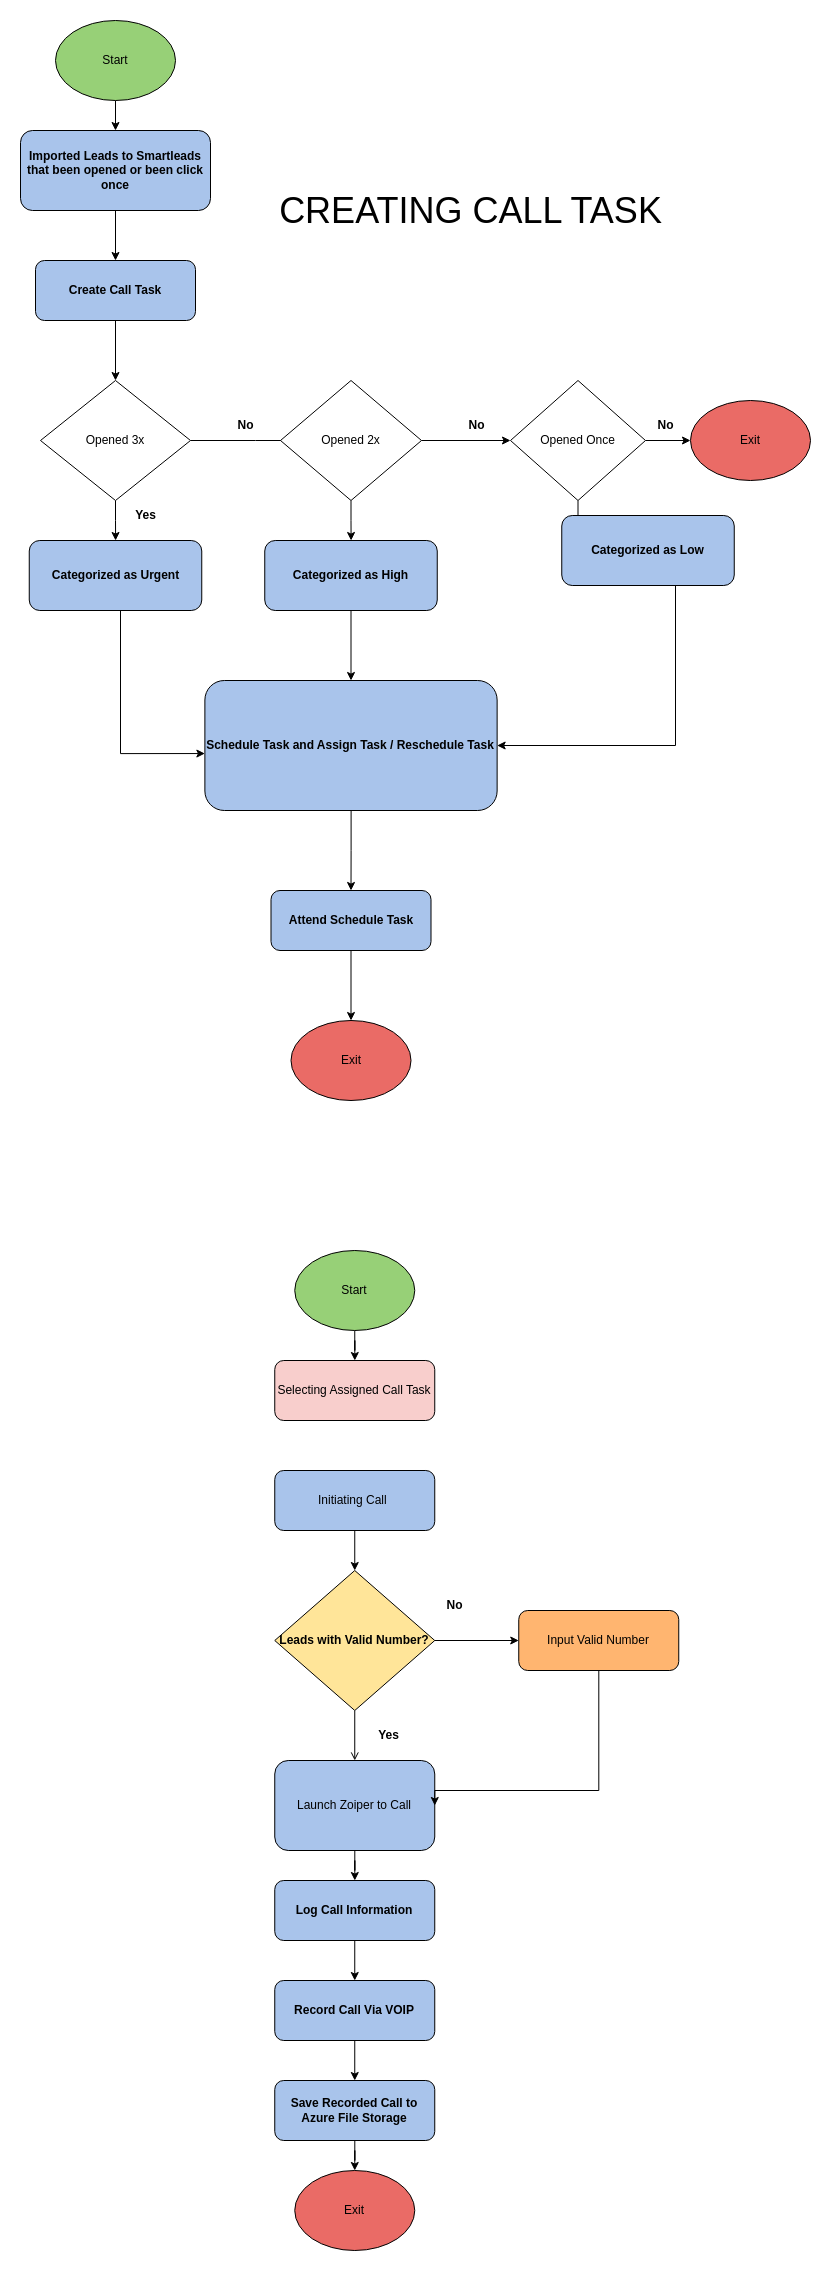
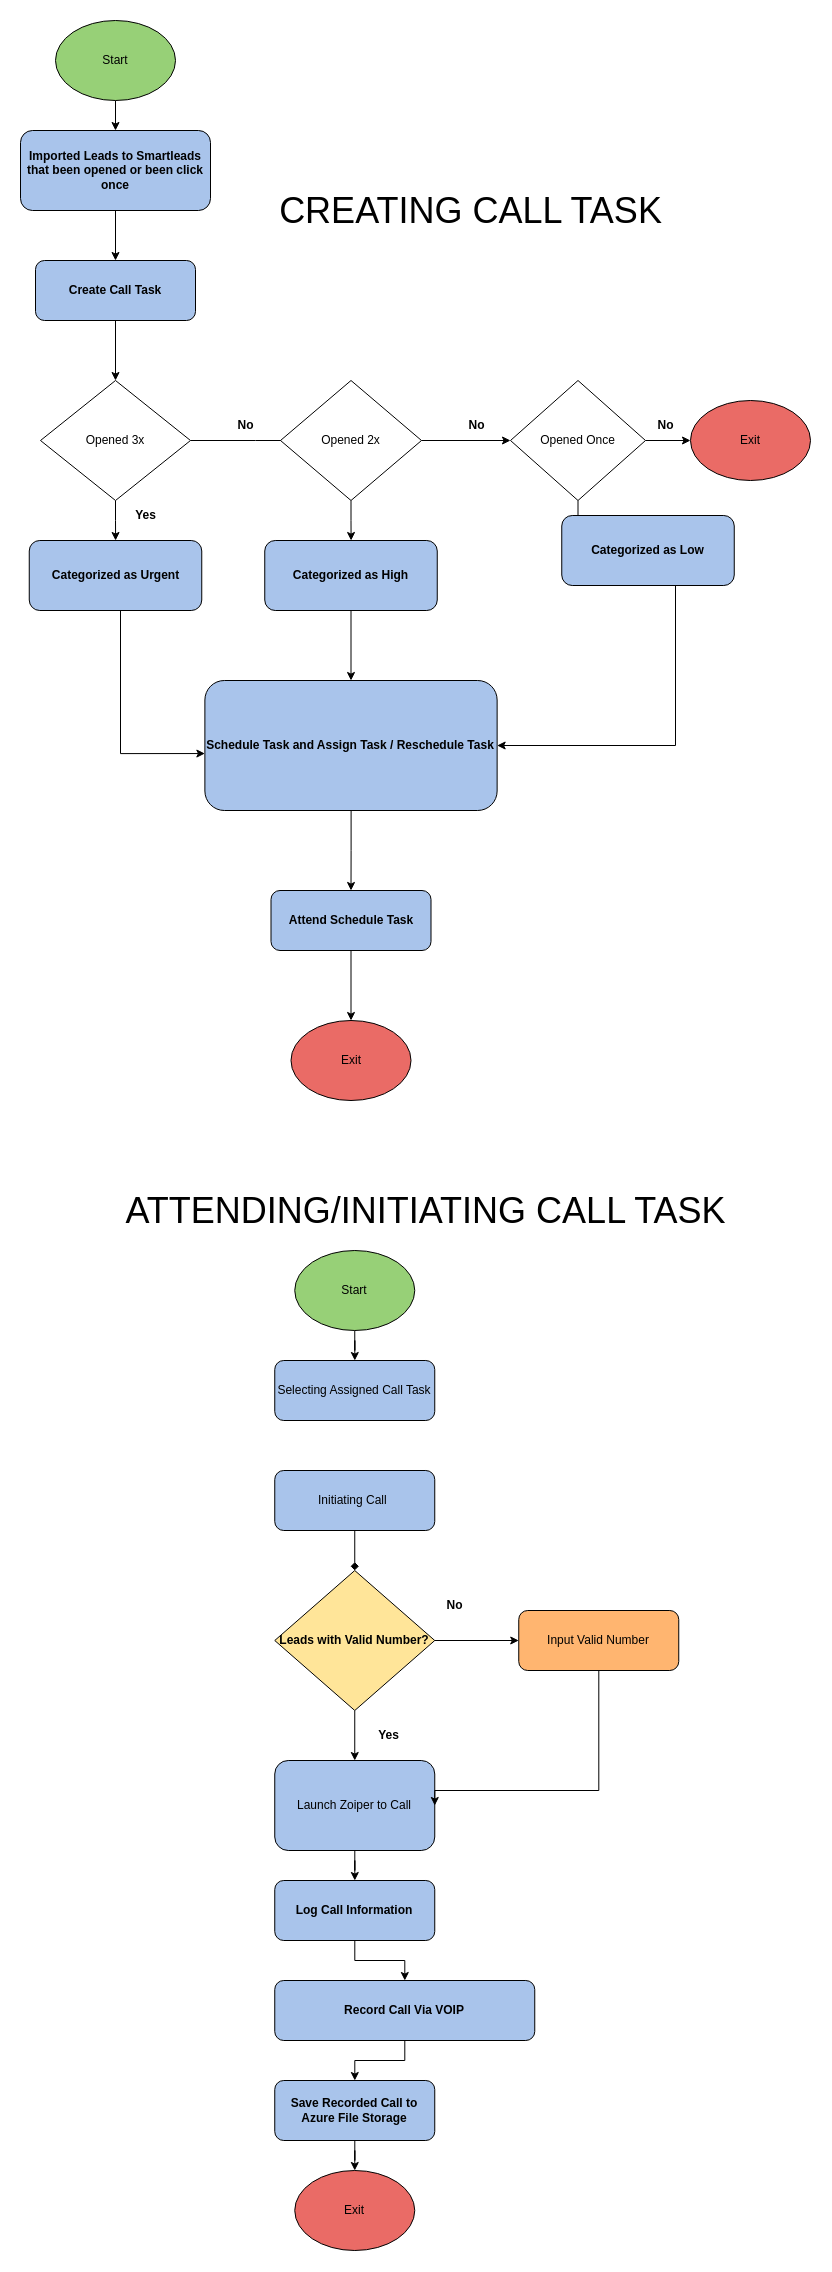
+ <mxCell id="46" value="&lt;span style=&quot;font-size: 36px;&quot;&gt;ATTENDING/INITIATING CALL TASK&lt;/span&gt;" style="text;html=1;align=center;verticalAlign=middle;resizable=0;points=[];autosize=1;strokeColor=none;fillColor=none;" vertex="1" parent="1"><mxGeometry x="115" y="1180" width="620" height="60" as="geometry" /></mxCell>
- <mxCell id="49" value="&lt;span style=&quot;font-weight: normal;&quot;&gt;Selecting Assigned Call Task&lt;br&gt;&lt;/span&gt;" style="rounded=1;whiteSpace=wrap;html=1;fontStyle=1;fillColor=#f8cecc;" vertex="1" parent="1"><mxGeometry x="274.25" y="1360" width="160" height="60" as="geometry" /></mxCell>
+ <mxCell id="49" value="&lt;span style=&quot;font-weight: normal;&quot;&gt;Selecting Assigned Call Task&lt;br&gt;&lt;/span&gt;" style="rounded=1;whiteSpace=wrap;html=1;fontStyle=1;fillColor=#A9C4EB;" vertex="1" parent="1"><mxGeometry x="274.25" y="1360" width="160" height="60" as="geometry" /></mxCell>
- <mxCell id="50" value="" style="edgeStyle=orthogonalEdgeStyle;rounded=0;orthogonalLoop=1;jettySize=auto;html=1;" edge="1" parent="1" source="51" target="15"><mxGeometry relative="1" as="geometry" /></mxCell>
+ <mxCell id="50" value="" style="edgeStyle=orthogonalEdgeStyle;rounded=0;orthogonalLoop=1;jettySize=auto;html=1;endArrow=diamond;" edge="1" parent="1" source="51" target="15"><mxGeometry relative="1" as="geometry" /></mxCell>
- <mxCell id="13" value="" style="edgeStyle=orthogonalEdgeStyle;rounded=0;orthogonalLoop=1;jettySize=auto;html=1;endArrow=open;" edge="1" parent="1" source="15" target="10"><mxGeometry relative="1" as="geometry" /></mxCell>
+ <mxCell id="13" value="" style="edgeStyle=orthogonalEdgeStyle;rounded=0;orthogonalLoop=1;jettySize=auto;html=1;" edge="1" parent="1" source="15" target="10"><mxGeometry relative="1" as="geometry" /></mxCell>
- <mxCell id="17" value="&lt;b&gt;Record Call Via VOIP&lt;/b&gt;" style="rounded=1;whiteSpace=wrap;html=1;fontStyle=0;fillColor=#A9C4EB;" vertex="1" parent="1"><mxGeometry x="274.25" y="1980" width="160" height="60" as="geometry" /></mxCell>
+ <mxCell id="17" value="&lt;b&gt;Record Call Via VOIP&lt;/b&gt;" style="rounded=1;whiteSpace=wrap;html=1;fontStyle=0;fillColor=#A9C4EB;" vertex="1" parent="1"><mxGeometry x="274.25" y="1980" width="260" height="60" as="geometry" /></mxCell>
